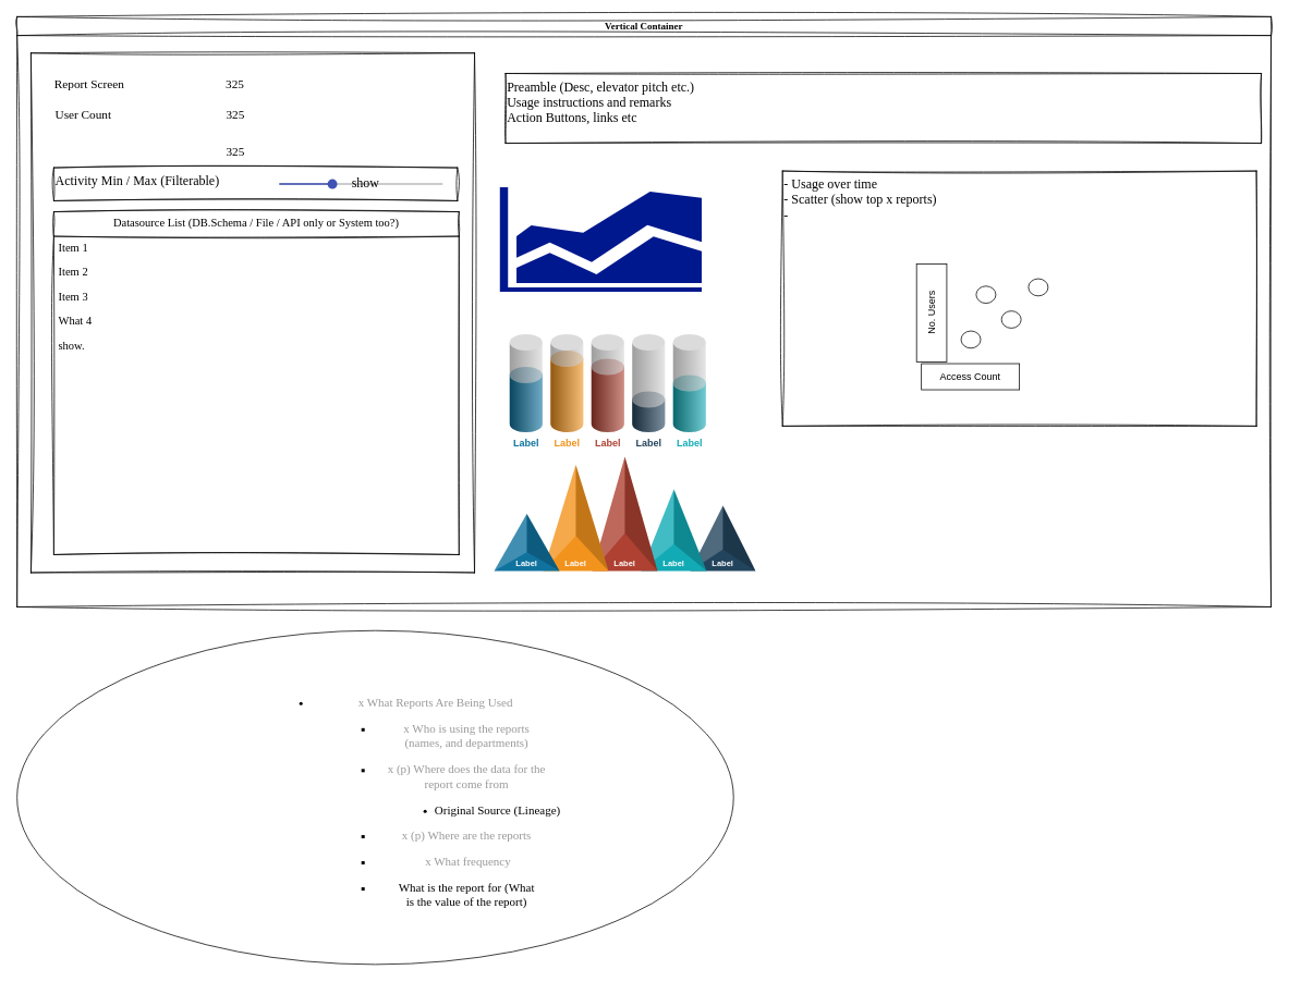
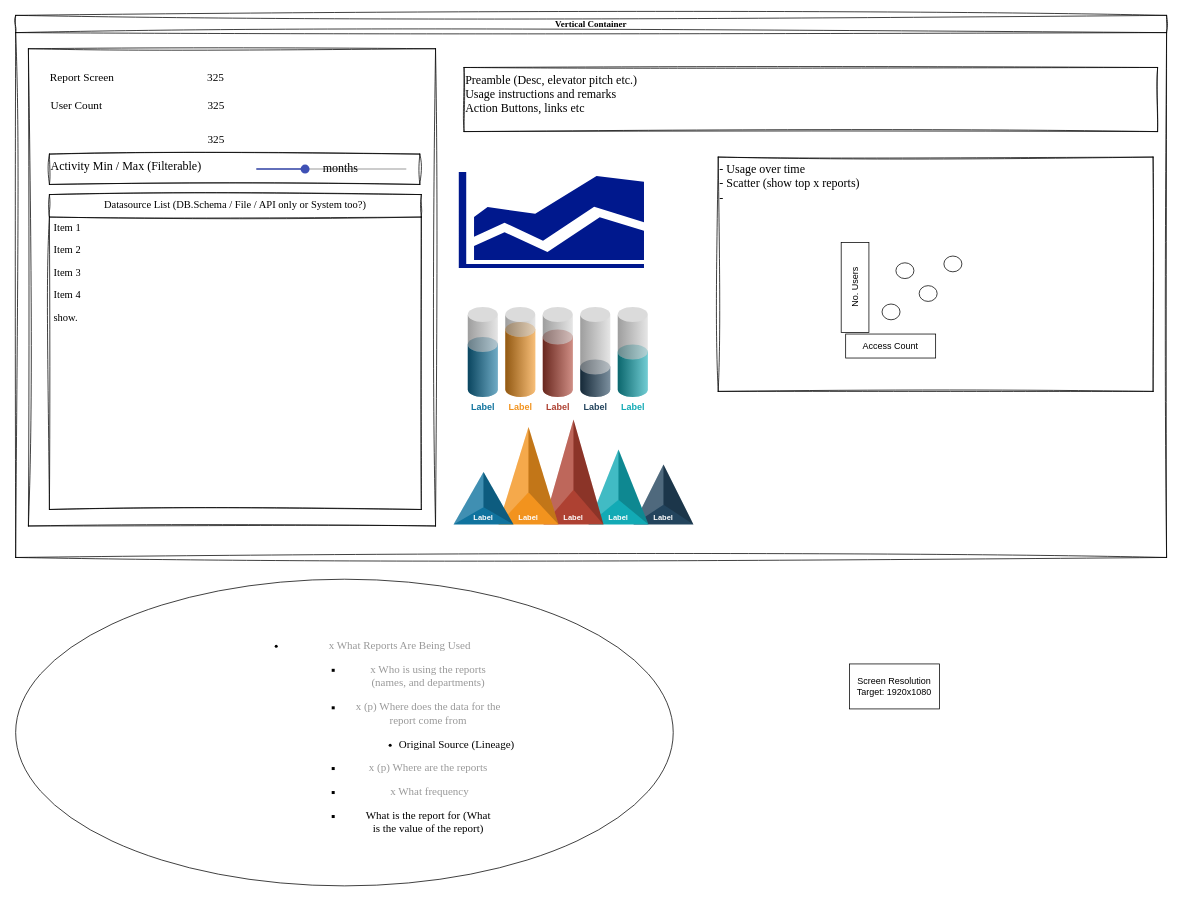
- <mxCell id="52" value="&lt;div style=&quot;&quot;&gt;&lt;font face=&quot;Architects Daughter&quot;&gt;&lt;span style=&quot;font-size: 16px;&quot;&gt;show&lt;/span&gt;&lt;/font&gt;&lt;/div&gt;" style="rounded=0;whiteSpace=wrap;html=1;sketch=1;curveFitting=1;jiggle=2;verticalAlign=top;align=left;strokeColor=none;fillColor=none;" parent="2" vertex="1"><mxGeometry x="408" y="187" width="73" height="29.5" as="geometry" /></mxCell>
+ <mxCell id="52" value="&lt;div style=&quot;&quot;&gt;&lt;font face=&quot;Architects Daughter&quot;&gt;&lt;span style=&quot;font-size: 16px;&quot;&gt;months&lt;/span&gt;&lt;/font&gt;&lt;/div&gt;" style="rounded=0;whiteSpace=wrap;html=1;sketch=1;curveFitting=1;jiggle=2;verticalAlign=top;align=left;strokeColor=none;fillColor=none;" parent="2" vertex="1"><mxGeometry x="408" y="187" width="73" height="29.5" as="geometry" /></mxCell>
- <mxCell id="16" value="What 4" style="text;strokeColor=none;fillColor=none;align=left;verticalAlign=middle;spacingLeft=4;spacingRight=4;overflow=hidden;points=[[0,0.5],[1,0.5]];portConstraint=eastwest;rotatable=0;whiteSpace=wrap;html=1;fontFamily=Architects Daughter;fontSize=14;sketch=1;curveFitting=1;jiggle=2;" parent="12" vertex="1"><mxGeometry y="120" width="496" height="30" as="geometry" /></mxCell>
+ <mxCell id="16" value="Item 4" style="text;strokeColor=none;fillColor=none;align=left;verticalAlign=middle;spacingLeft=4;spacingRight=4;overflow=hidden;points=[[0,0.5],[1,0.5]];portConstraint=eastwest;rotatable=0;whiteSpace=wrap;html=1;fontFamily=Architects Daughter;fontSize=14;sketch=1;curveFitting=1;jiggle=2;" parent="12" vertex="1"><mxGeometry y="120" width="496" height="30" as="geometry" /></mxCell>
+ <mxCell id="54" value="Screen Resolution Target: 1920x1080" style="rounded=0;whiteSpace=wrap;html=1;" parent="1" vertex="1"><mxGeometry x="1132" y="885" width="120" height="60" as="geometry" /></mxCell>
